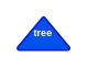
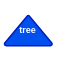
- <mxCell id="2" value="tree" style="strokeWidth=2;html=1;shape=mxgraph.flowchart.extract_or_measurement;whiteSpace=wrap;fillColor=#0050ef;strokeColor=#001DBC;fontColor=#ffffff;fontStyle=1" parent="1" vertex="1"><mxGeometry x="20.33" y="20" width="63.33" height="40" as="geometry" /></mxCell>
+ <mxCell id="2" value="tree" style="strokeWidth=2;html=1;shape=mxgraph.flowchart.extract_or_measurement;whiteSpace=wrap;fillColor=#0050ef;strokeColor=#001DBC;fontColor=#ffffff;fontStyle=1" parent="1" vertex="1"><mxGeometry x="5.33" y="20" width="63.33" height="40" as="geometry" /></mxCell>
